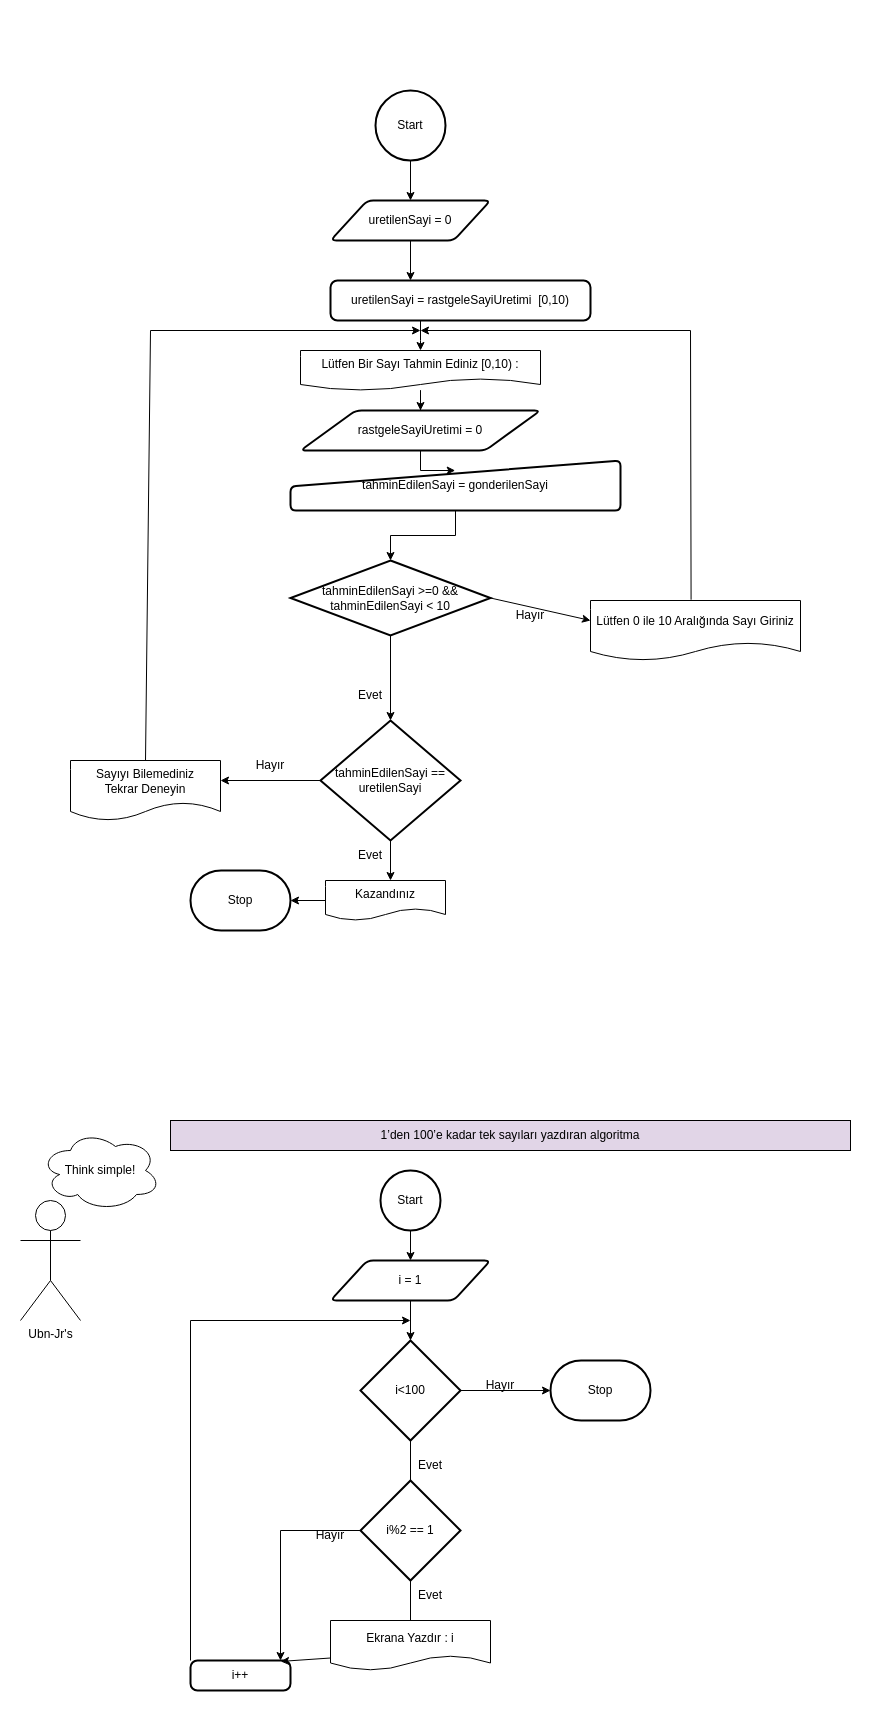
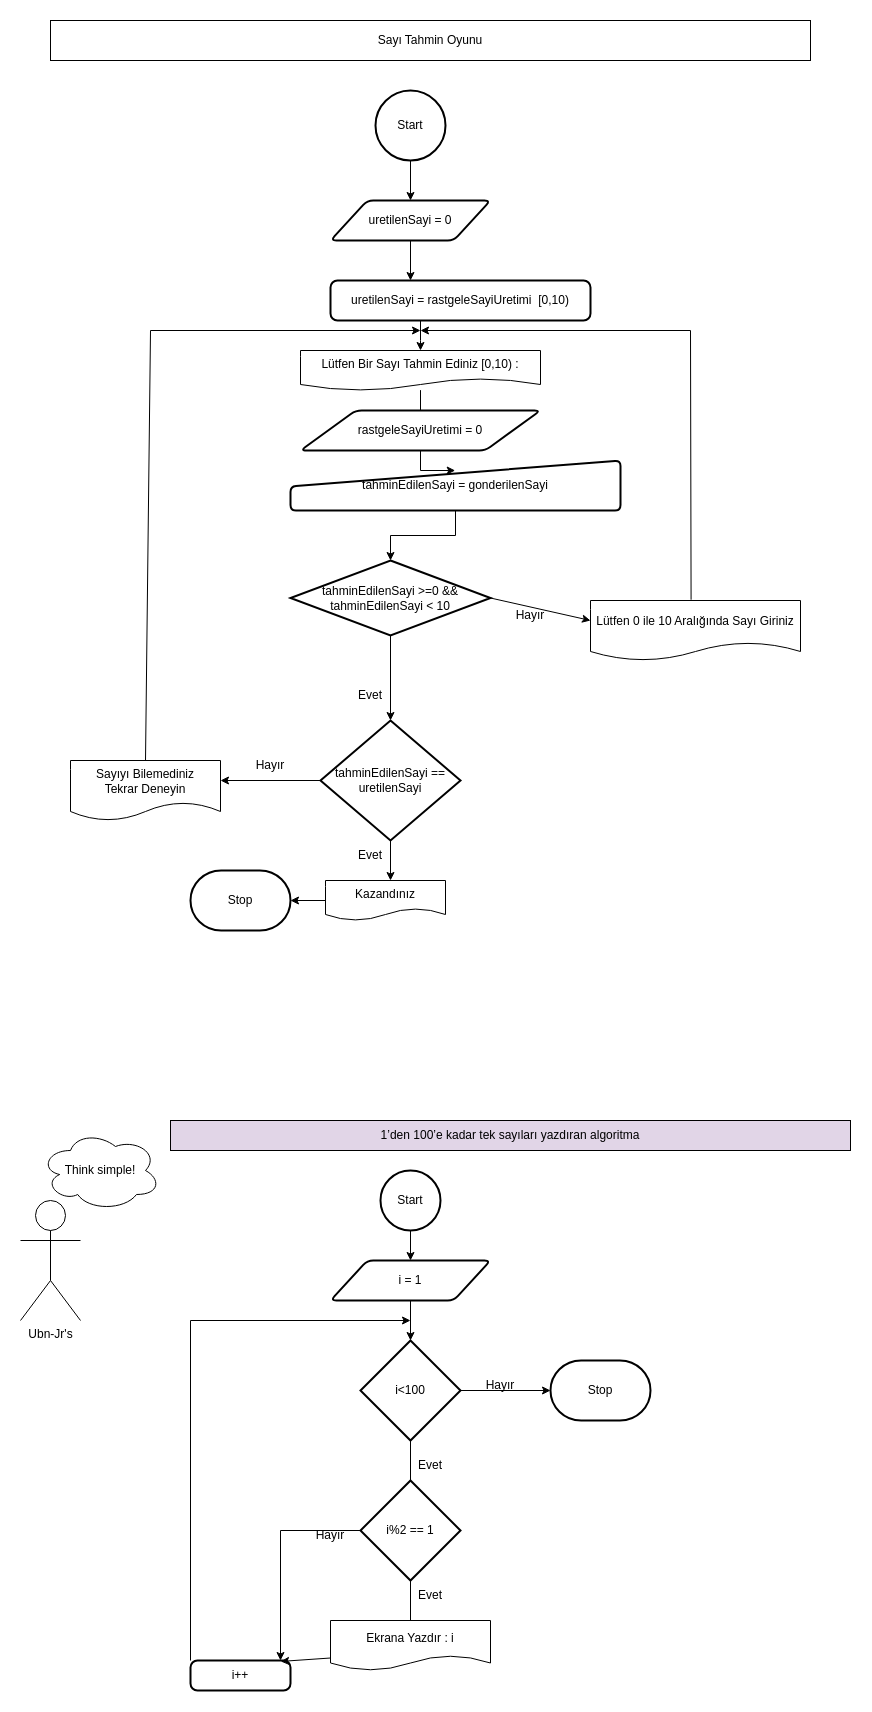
+ <mxCell id="24" value="Sayı Tahmin Oyunu" style="rounded=0;whiteSpace=wrap;html=1;" vertex="1" parent="1"><mxGeometry x="50" y="20" width="760" height="40" as="geometry" /></mxCell>
- <mxCell id="31" style="edgeStyle=orthogonalEdgeStyle;rounded=0;orthogonalLoop=1;jettySize=auto;html=1;entryX=0.5;entryY=0;entryDx=0;entryDy=0;" edge="1" parent="1" source="32" target="34"><mxGeometry relative="1" as="geometry"><mxPoint x="410.034" y="400" as="targetPoint" /></mxGeometry></mxCell>
+ <mxCell id="31" style="edgeStyle=orthogonalEdgeStyle;rounded=0;orthogonalLoop=1;jettySize=auto;html=1;entryX=0.5;entryY=0;entryDx=0;entryDy=0;endArrow=none;" edge="1" parent="1" source="32" target="34"><mxGeometry relative="1" as="geometry"><mxPoint x="410.034" y="400" as="targetPoint" /></mxGeometry></mxCell>
